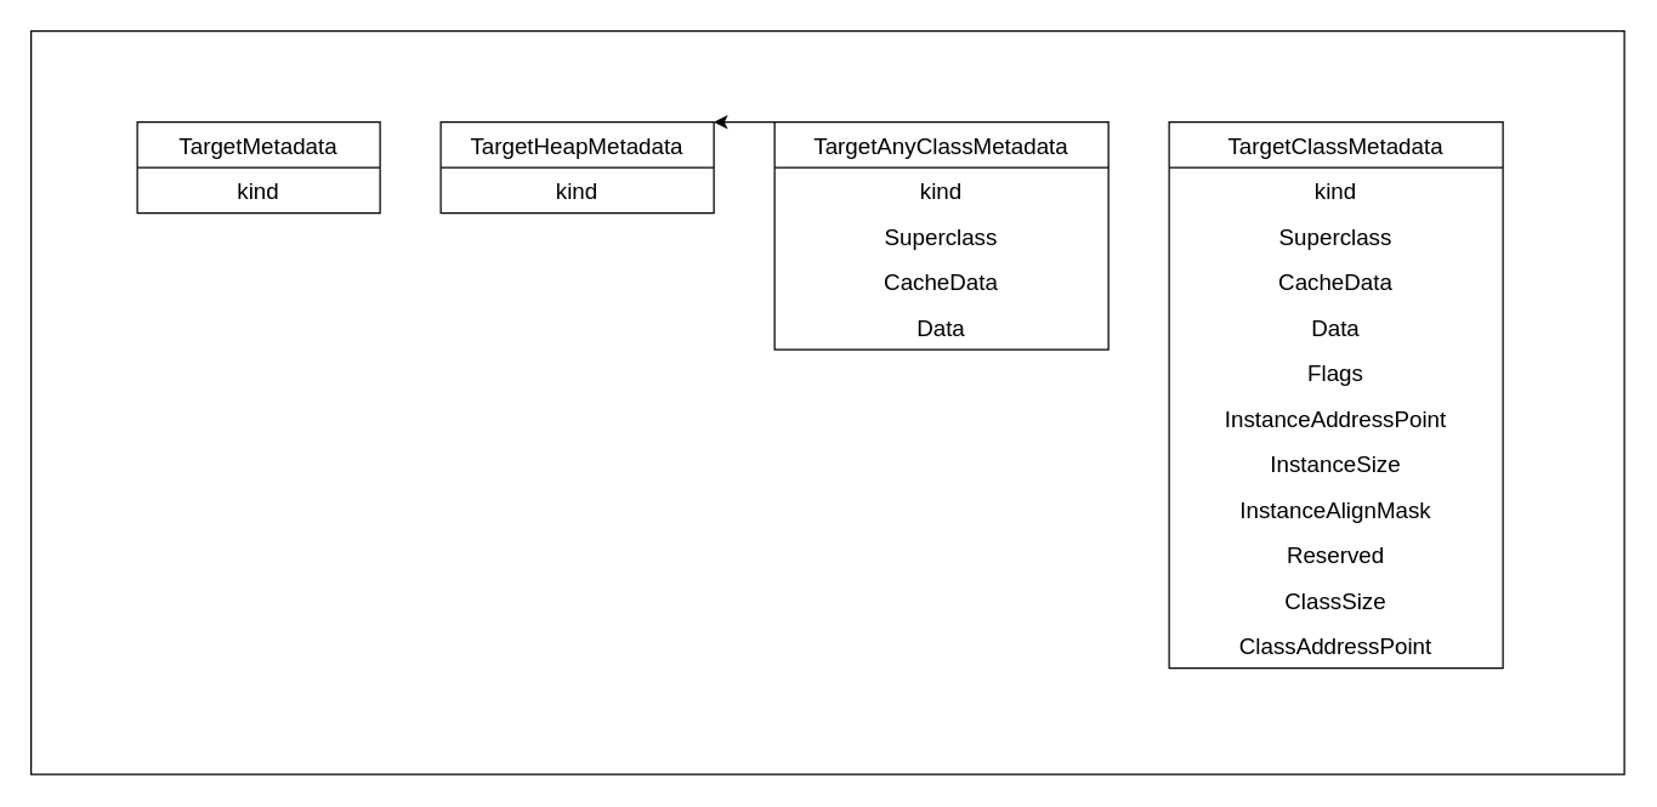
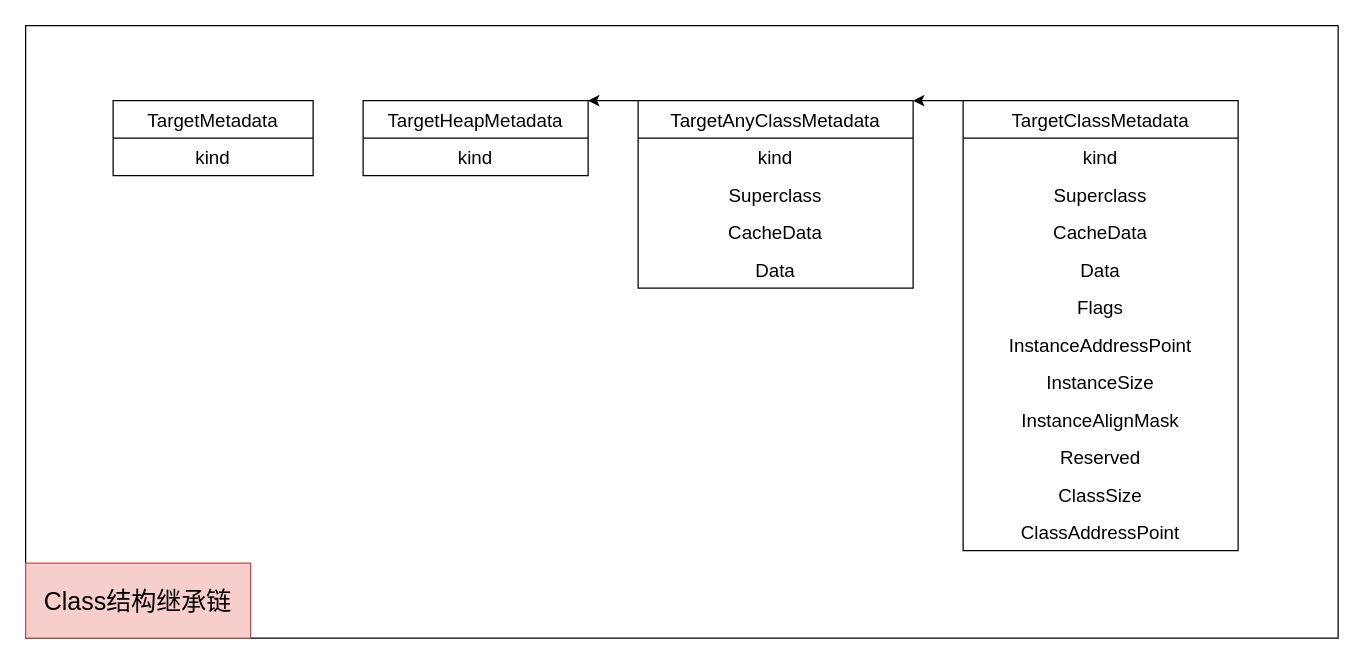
+ <mxCell id="13" style="edgeStyle=orthogonalEdgeStyle;rounded=0;orthogonalLoop=1;jettySize=auto;html=1;exitX=0;exitY=0;exitDx=0;exitDy=0;entryX=1;entryY=0;entryDx=0;entryDy=0;fontSize=15;" edge="1" parent="1" source="14" target="6"><mxGeometry relative="1" as="geometry"><Array as="points"><mxPoint x="760" y="80" /><mxPoint x="760" y="80" /></Array></mxGeometry></mxCell>
+ <mxCell id="26" value="Class结构继承链" style="rounded=0;whiteSpace=wrap;html=1;fontSize=20;fillColor=#f8cecc;strokeColor=#b85450;" vertex="1" parent="1"><mxGeometry x="20" y="450" width="180" height="60" as="geometry" /></mxCell>
